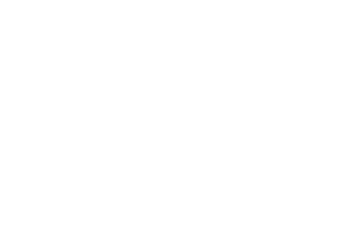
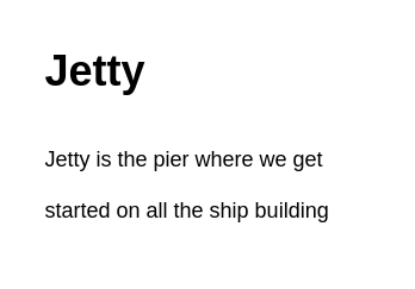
+ <mxCell id="2" value="&lt;h1&gt;&lt;span style=&quot;background-color: initial;&quot;&gt;Jetty&amp;nbsp;&lt;/span&gt;&lt;/h1&gt;&lt;h1&gt;&lt;span style=&quot;background-color: initial; font-size: 12px; font-weight: normal;&quot;&gt;Jetty is the pier where we get started on all the ship building&amp;nbsp;&lt;/span&gt;&lt;br&gt;&lt;/h1&gt;" style="text;html=1;strokeColor=none;fillColor=none;spacing=5;spacingTop=-20;whiteSpace=wrap;overflow=hidden;rounded=0;" vertex="1" parent="1"><mxGeometry x="20" y="20" width="190" height="120" as="geometry" /></mxCell>
